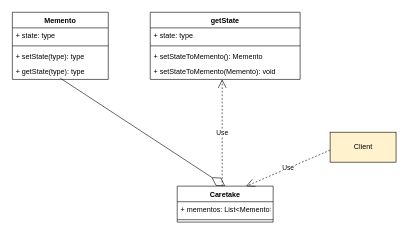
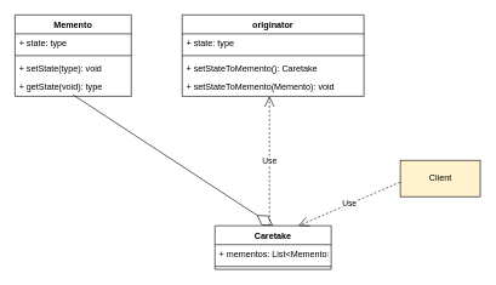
- <mxCell id="8" value="getState" style="swimlane;fontStyle=1;align=center;verticalAlign=top;childLayout=stackLayout;horizontal=1;startSize=26;horizontalStack=0;resizeParent=1;resizeParentMax=0;resizeLast=0;collapsible=1;marginBottom=0;hachureGap=4;pointerEvents=0;" vertex="1" parent="1"><mxGeometry x="250" y="20" width="250" height="112" as="geometry" /></mxCell>
+ <mxCell id="8" value="originator" style="swimlane;fontStyle=1;align=center;verticalAlign=top;childLayout=stackLayout;horizontal=1;startSize=26;horizontalStack=0;resizeParent=1;resizeParentMax=0;resizeLast=0;collapsible=1;marginBottom=0;hachureGap=4;pointerEvents=0;" vertex="1" parent="1"><mxGeometry x="250" y="20" width="250" height="112" as="geometry" /></mxCell>
- <mxCell id="5" value="+ setState(type): type" style="text;strokeColor=none;fillColor=none;align=left;verticalAlign=top;spacingLeft=4;spacingRight=4;overflow=hidden;rotatable=0;points=[[0,0.5],[1,0.5]];portConstraint=eastwest;" vertex="1" parent="2"><mxGeometry y="60" width="160" height="26" as="geometry" /></mxCell>
+ <mxCell id="5" value="+ setState(type): void" style="text;strokeColor=none;fillColor=none;align=left;verticalAlign=top;spacingLeft=4;spacingRight=4;overflow=hidden;rotatable=0;points=[[0,0.5],[1,0.5]];portConstraint=eastwest;" vertex="1" parent="2"><mxGeometry y="60" width="160" height="26" as="geometry" /></mxCell>
- <mxCell id="11" value="+ setStateToMemento(): Memento" style="text;strokeColor=none;fillColor=none;align=left;verticalAlign=top;spacingLeft=4;spacingRight=4;overflow=hidden;rotatable=0;points=[[0,0.5],[1,0.5]];portConstraint=eastwest;" vertex="1" parent="8"><mxGeometry y="60" width="250" height="26" as="geometry" /></mxCell>
+ <mxCell id="11" value="+ setStateToMemento(): Caretake" style="text;strokeColor=none;fillColor=none;align=left;verticalAlign=top;spacingLeft=4;spacingRight=4;overflow=hidden;rotatable=0;points=[[0,0.5],[1,0.5]];portConstraint=eastwest;" vertex="1" parent="8"><mxGeometry y="60" width="250" height="26" as="geometry" /></mxCell>
- <mxCell id="6" value="+ getState(type): type" style="text;strokeColor=none;fillColor=none;align=left;verticalAlign=top;spacingLeft=4;spacingRight=4;overflow=hidden;rotatable=0;points=[[0,0.5],[1,0.5]];portConstraint=eastwest;" vertex="1" parent="2"><mxGeometry y="86" width="160" height="26" as="geometry" /></mxCell>
+ <mxCell id="6" value="+ getState(void): type" style="text;strokeColor=none;fillColor=none;align=left;verticalAlign=top;spacingLeft=4;spacingRight=4;overflow=hidden;rotatable=0;points=[[0,0.5],[1,0.5]];portConstraint=eastwest;" vertex="1" parent="2"><mxGeometry y="86" width="160" height="26" as="geometry" /></mxCell>
